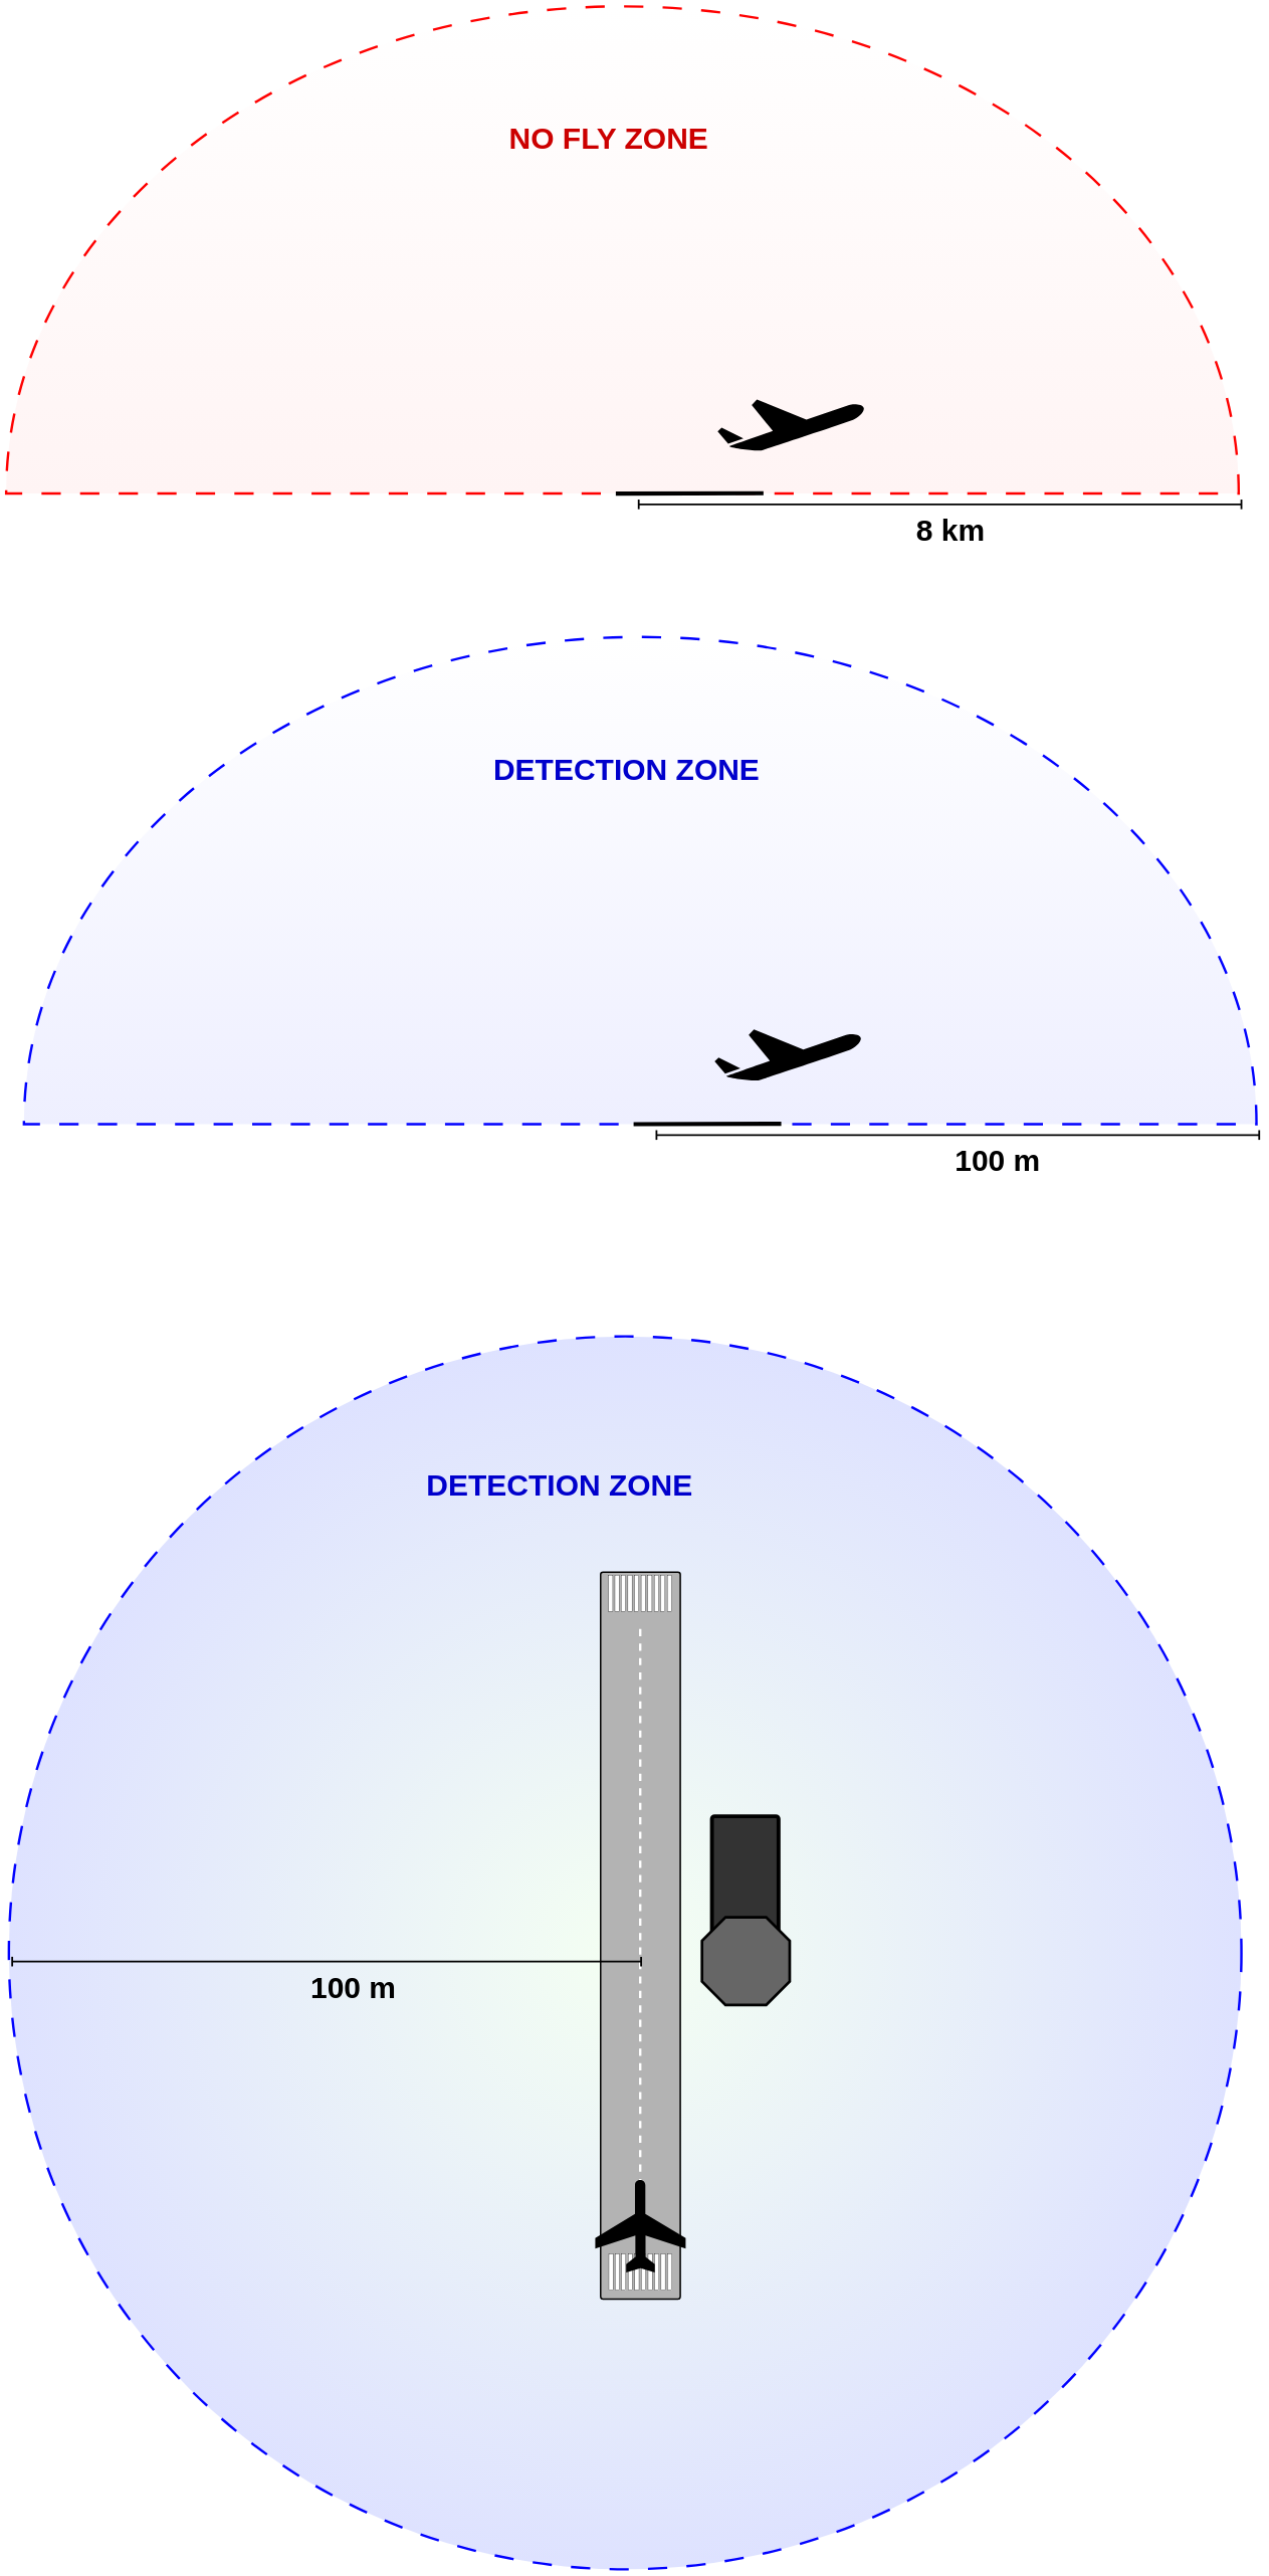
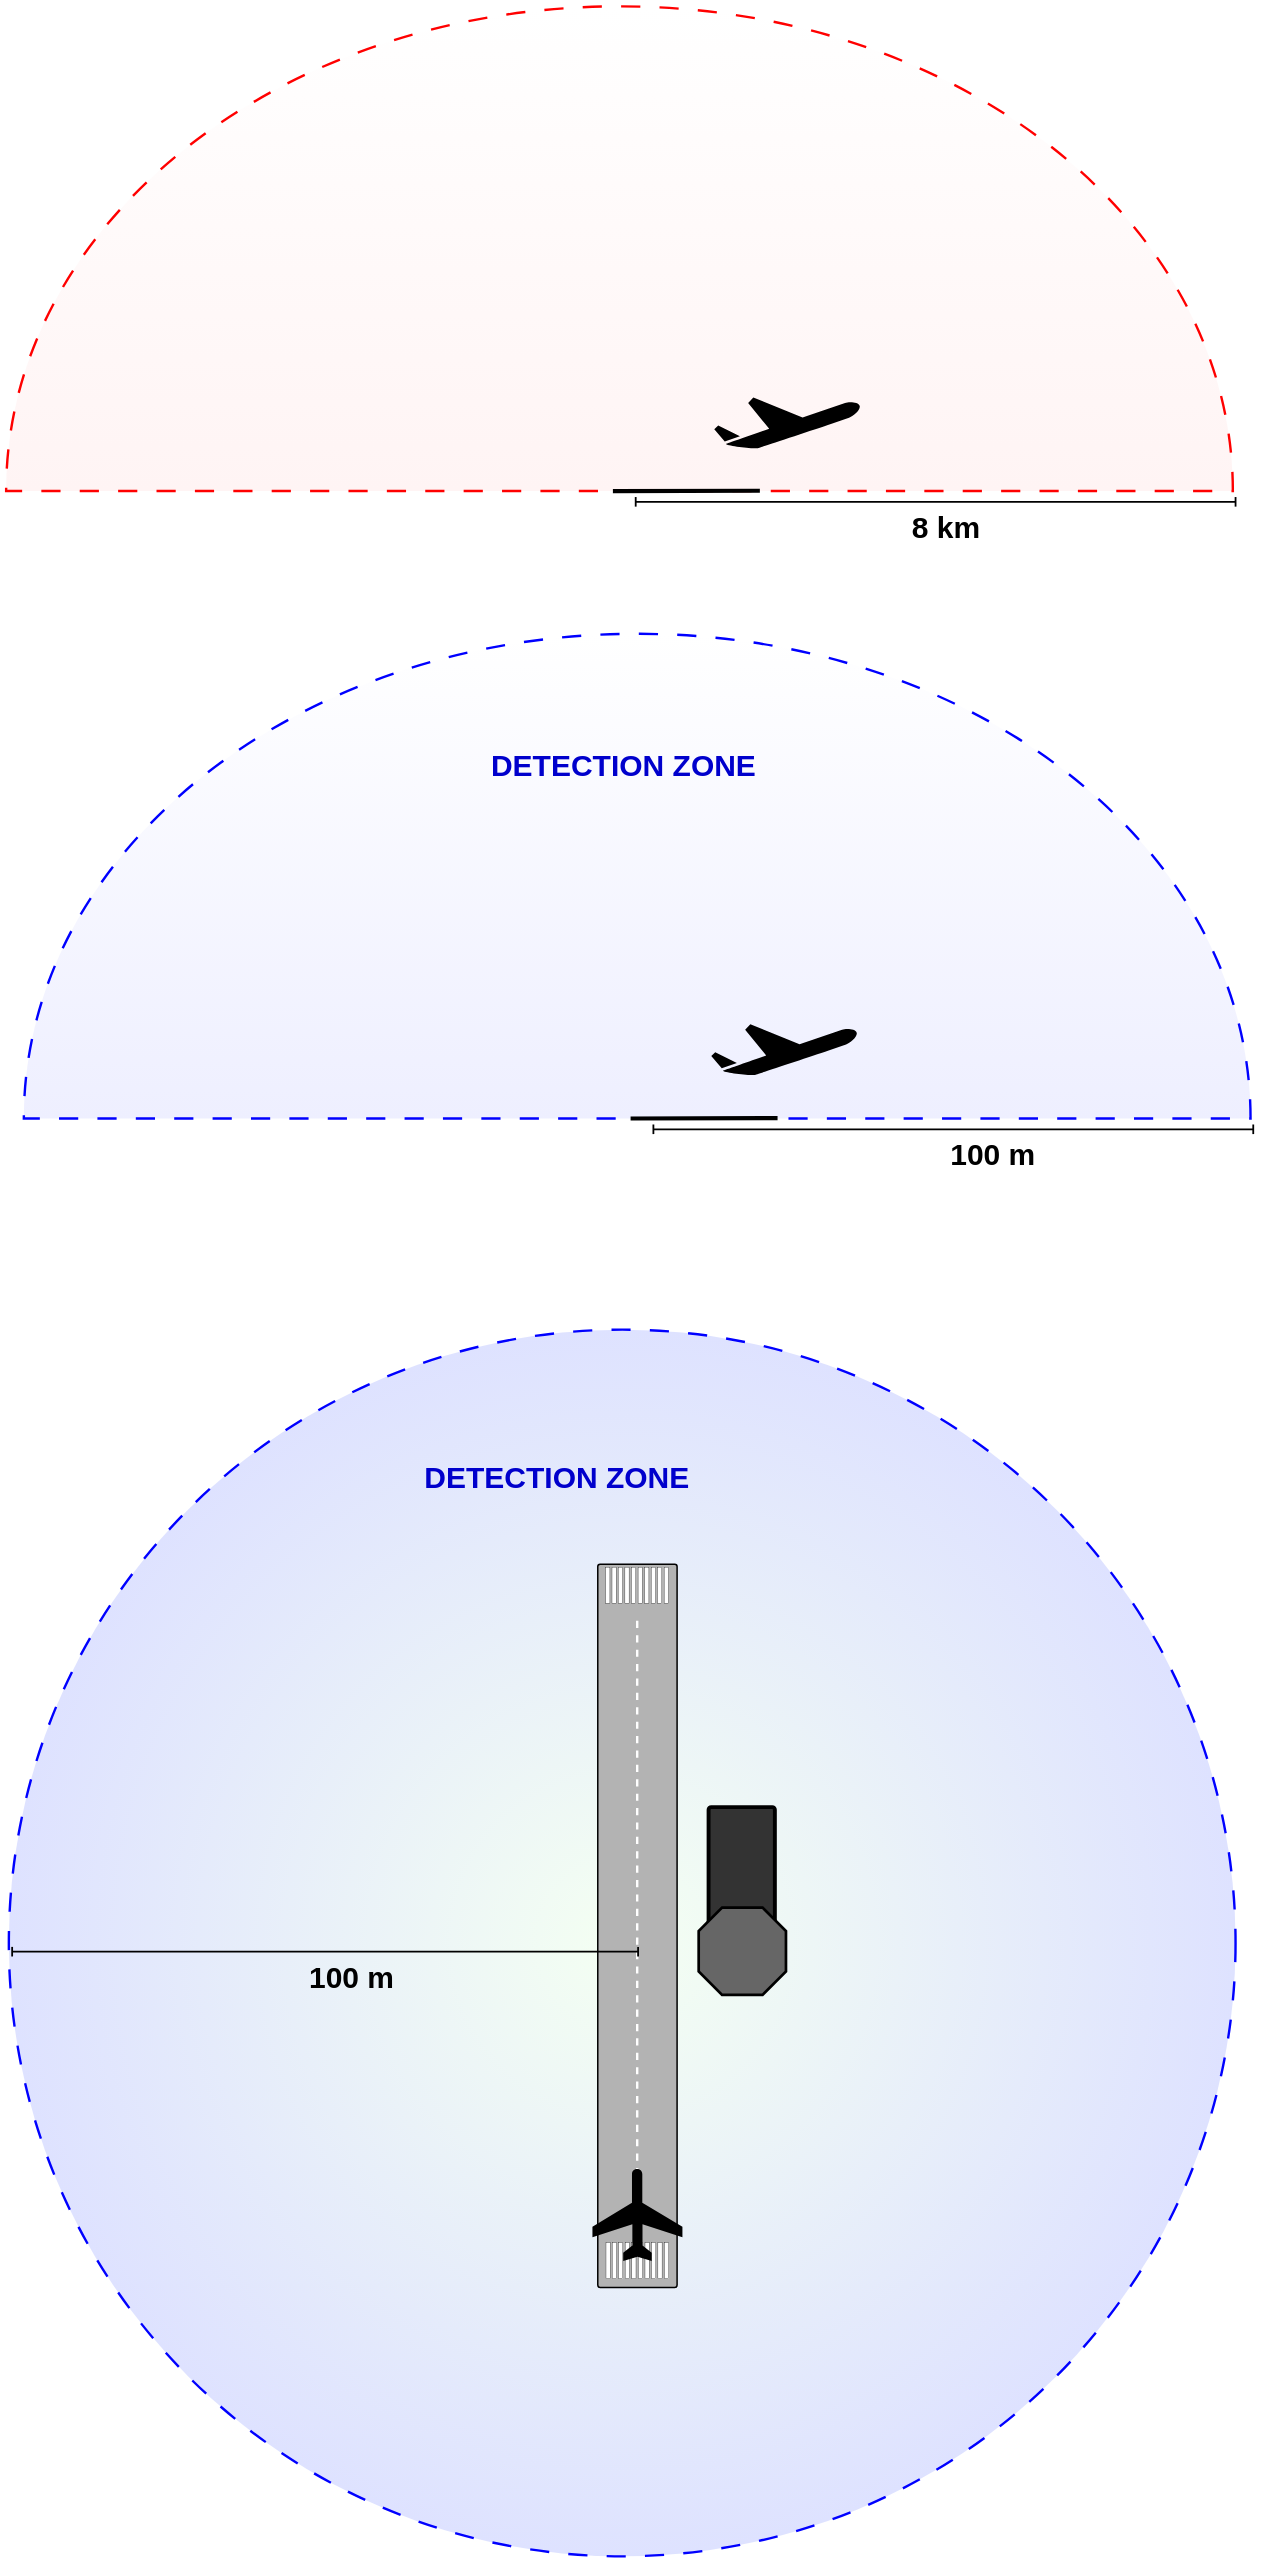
- <mxCell id="8" value="NO FLY ZONE" style="text;html=1;align=center;verticalAlign=middle;resizable=0;points=[];autosize=1;strokeColor=none;fillColor=none;fontSize=100;fontColor=#CC0000;fontStyle=1" vertex="1" parent="1"><mxGeometry x="1679" y="392" width="680" height="130" as="geometry" /></mxCell>
